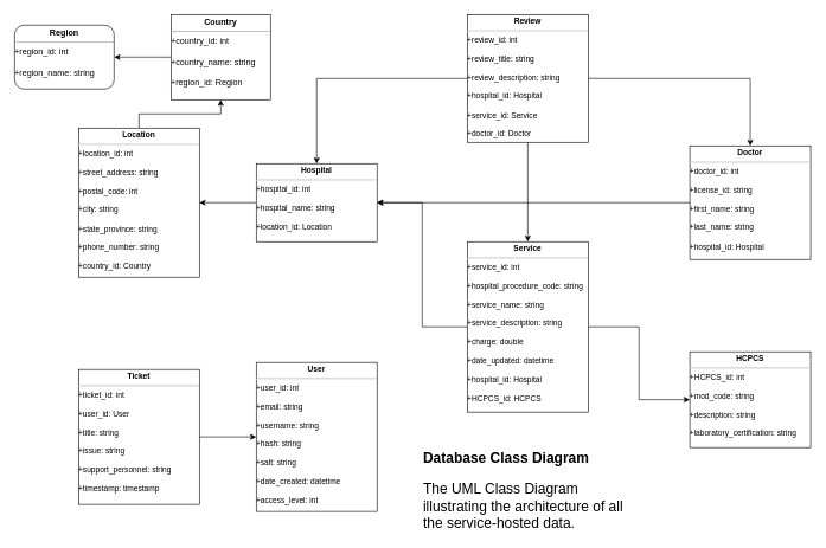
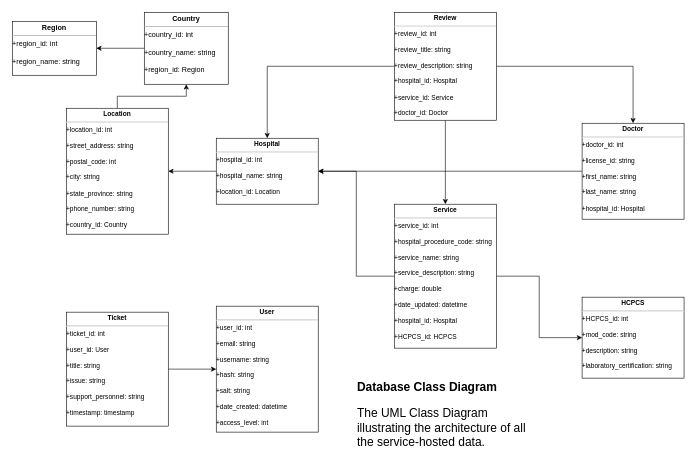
- <mxCell id="2" value="&lt;p style=&quot;margin: 0px ; margin-top: 4px ; text-align: center&quot;&gt;&lt;b&gt;Region&lt;/b&gt;&lt;/p&gt;&lt;hr size=&quot;1&quot;&gt;&lt;div style=&quot;height: 2px&quot;&gt;+region_id: int&lt;br&gt;&lt;br&gt;+region_name: string&lt;/div&gt;&lt;div style=&quot;height: 2px&quot;&gt;&lt;br&gt;&lt;br&gt;&lt;/div&gt;&lt;div style=&quot;height: 2px&quot;&gt;&lt;br&gt;&lt;/div&gt;" style="verticalAlign=top;align=left;overflow=fill;fontSize=12;fontFamily=Helvetica;html=1;rounded=1;" vertex="1" parent="1"><mxGeometry x="20" y="35" width="140" height="90" as="geometry" /></mxCell>
+ <mxCell id="2" value="&lt;p style=&quot;margin: 0px ; margin-top: 4px ; text-align: center&quot;&gt;&lt;b&gt;Region&lt;/b&gt;&lt;/p&gt;&lt;hr size=&quot;1&quot;&gt;&lt;div style=&quot;height: 2px&quot;&gt;+region_id: int&lt;br&gt;&lt;br&gt;+region_name: string&lt;/div&gt;&lt;div style=&quot;height: 2px&quot;&gt;&lt;br&gt;&lt;br&gt;&lt;/div&gt;&lt;div style=&quot;height: 2px&quot;&gt;&lt;br&gt;&lt;/div&gt;" style="verticalAlign=top;align=left;overflow=fill;fontSize=12;fontFamily=Helvetica;html=1;" vertex="1" parent="1"><mxGeometry x="20" y="35" width="140" height="90" as="geometry" /></mxCell>
